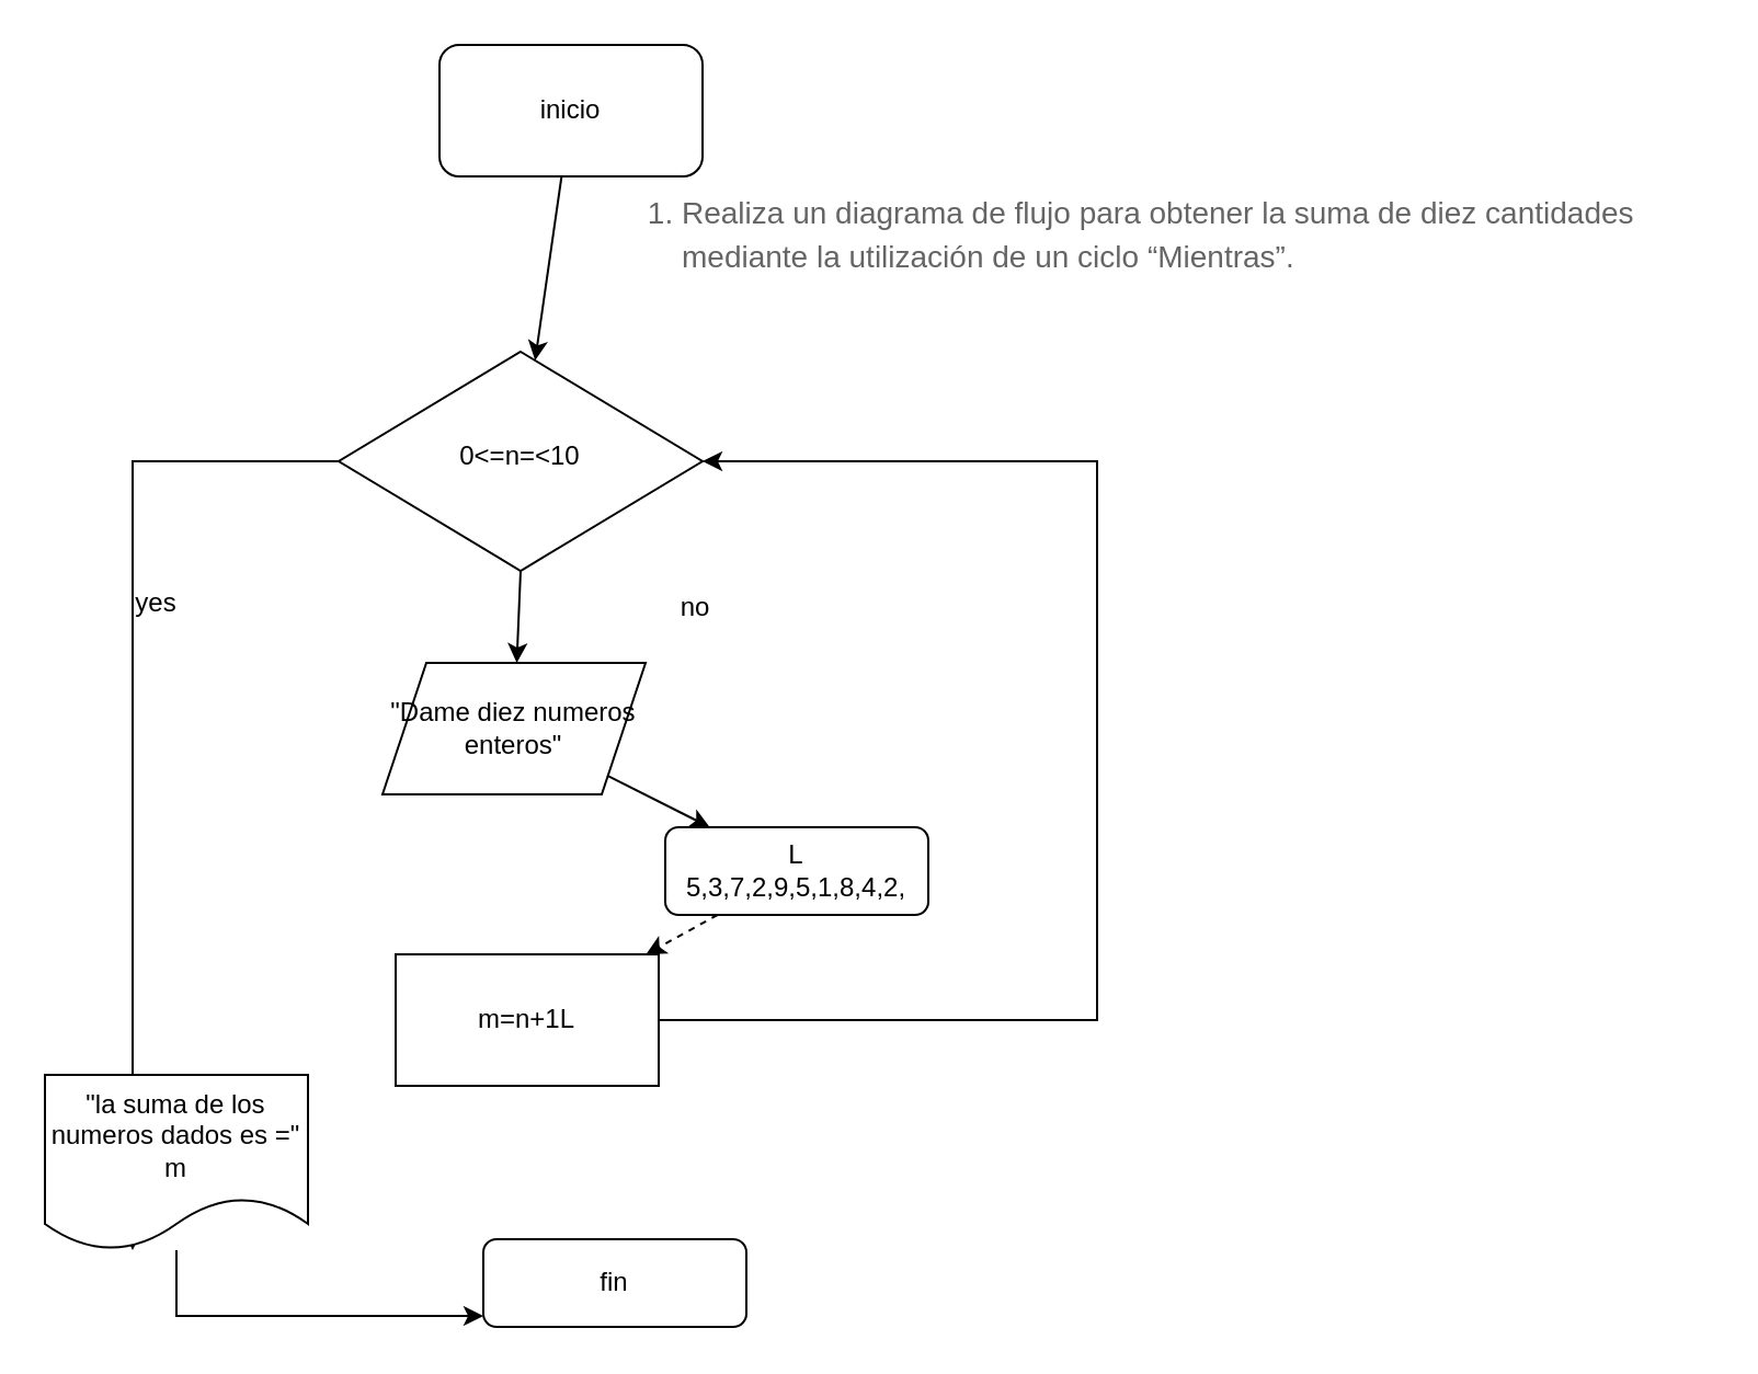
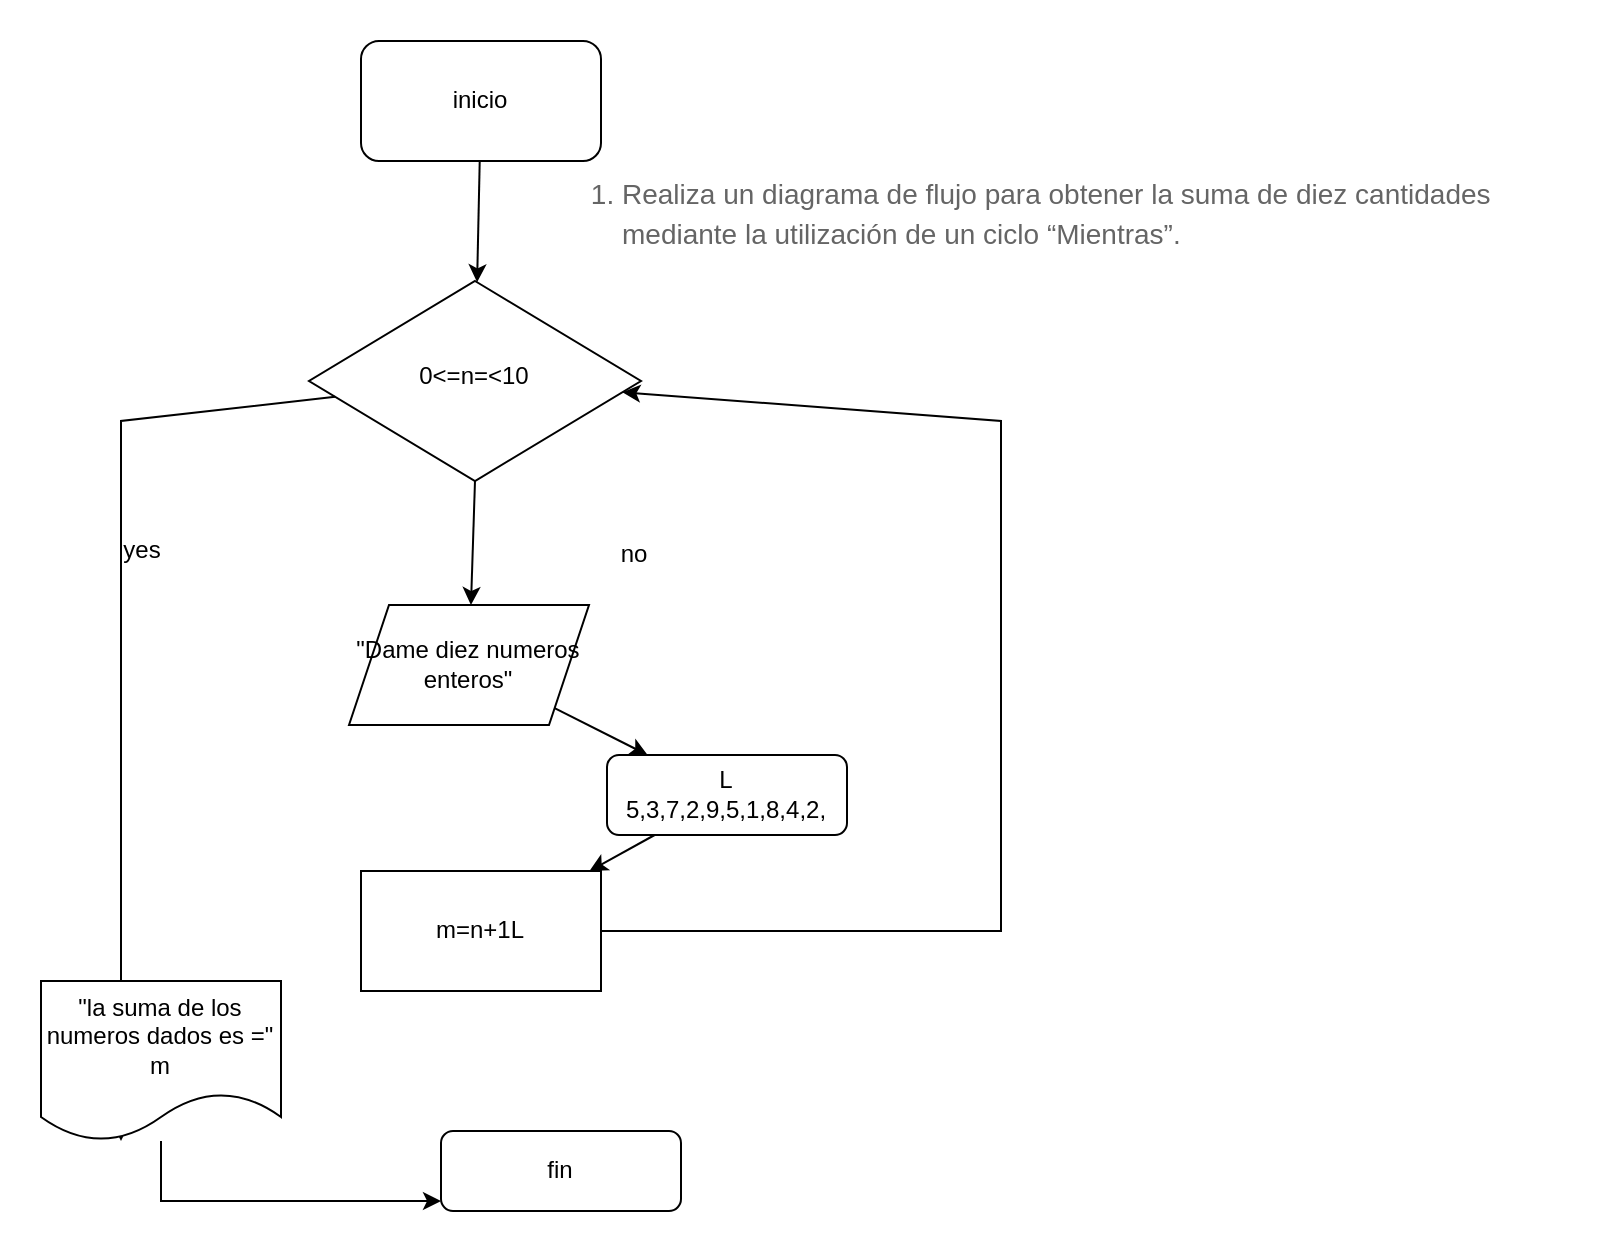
- <mxCell id="11" value="inicio" style="rounded=1;whiteSpace=wrap;html=1;" vertex="1" parent="1"><mxGeometry x="200" y="20" width="120" height="60" as="geometry" /></mxCell>
+ <mxCell id="11" value="inicio" style="rounded=1;whiteSpace=wrap;html=1;" vertex="1" parent="1"><mxGeometry x="180" y="20" width="120" height="60" as="geometry" /></mxCell>
- <mxCell id="3" value="0&amp;lt;=n=&amp;lt;10" style="rhombus;whiteSpace=wrap;html=1;shadow=0;fontFamily=Helvetica;fontSize=12;align=center;strokeWidth=1;spacing=6;spacingTop=-4;" parent="1" vertex="1"><mxGeometry x="154" y="160" width="166" height="100" as="geometry" /></mxCell>
+ <mxCell id="3" value="0&amp;lt;=n=&amp;lt;10" style="rhombus;whiteSpace=wrap;html=1;shadow=0;fontFamily=Helvetica;fontSize=12;align=center;strokeWidth=1;spacing=6;spacingTop=-4;" parent="1" vertex="1"><mxGeometry x="154" y="140" width="166" height="100" as="geometry" /></mxCell>
- <mxCell id="14" value="" style="endArrow=classic;html=1;rounded=0;dashed=1;" edge="1" parent="1" source="2" target="5"><mxGeometry width="50" height="50" relative="1" as="geometry"><mxPoint x="390" y="380" as="sourcePoint" /><mxPoint x="440" y="330" as="targetPoint" /></mxGeometry></mxCell>
+ <mxCell id="14" value="" style="endArrow=classic;html=1;rounded=0;" edge="1" parent="1" source="2" target="5"><mxGeometry width="50" height="50" relative="1" as="geometry"><mxPoint x="390" y="380" as="sourcePoint" /><mxPoint x="440" y="330" as="targetPoint" /></mxGeometry></mxCell>
